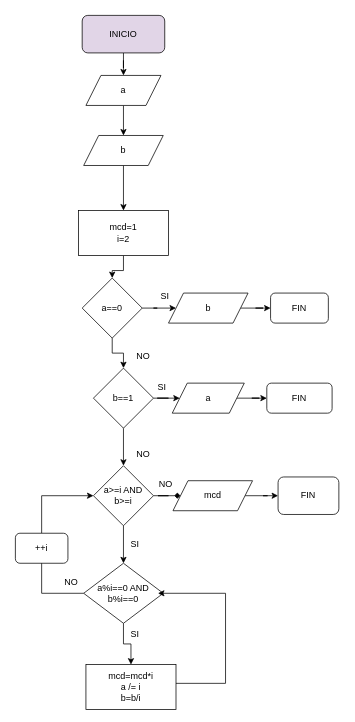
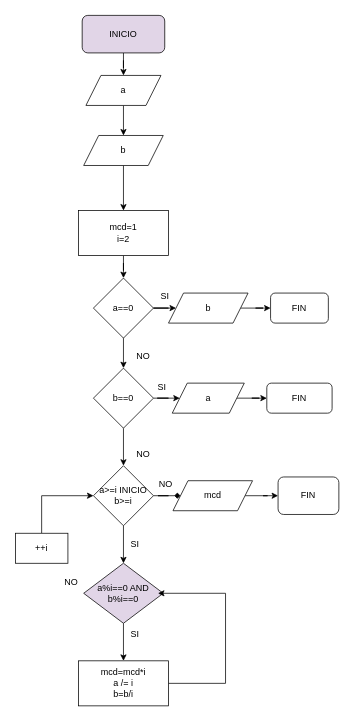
- <mxCell id="12" value="a==0" style="rhombus;whiteSpace=wrap;html=1;" vertex="1" parent="1"><mxGeometry x="109" y="370" width="80" height="80" as="geometry" /></mxCell>
+ <mxCell id="12" value="a==0" style="rhombus;whiteSpace=wrap;html=1;" vertex="1" parent="1"><mxGeometry x="124" y="370" width="80" height="80" as="geometry" /></mxCell>
- <mxCell id="18" value="b==1" style="rhombus;whiteSpace=wrap;html=1;" vertex="1" parent="1"><mxGeometry x="124" y="490" width="80" height="80" as="geometry" /></mxCell>
+ <mxCell id="18" value="b==0" style="rhombus;whiteSpace=wrap;html=1;" vertex="1" parent="1"><mxGeometry x="124" y="490" width="80" height="80" as="geometry" /></mxCell>
- <mxCell id="24" value="a&amp;gt;=i AND b&amp;gt;=i" style="rhombus;whiteSpace=wrap;html=1;" vertex="1" parent="1"><mxGeometry x="124" y="620" width="80" height="80" as="geometry" /></mxCell>
+ <mxCell id="24" value="a&amp;gt;=i INICIO b&amp;gt;=i" style="rhombus;whiteSpace=wrap;html=1;" vertex="1" parent="1"><mxGeometry x="124" y="620" width="80" height="80" as="geometry" /></mxCell>
- <mxCell id="33" value="++i" style="whiteSpace=wrap;html=1;rounded=1;" vertex="1" parent="1"><mxGeometry x="20" y="710" width="70" height="40" as="geometry" /></mxCell>
+ <mxCell id="33" value="++i" style="rounded=0;whiteSpace=wrap;html=1;" vertex="1" parent="1"><mxGeometry x="20" y="710" width="70" height="40" as="geometry" /></mxCell>
- <mxCell id="34" value="" style="endArrow=none;html=1;rounded=0;entryX=0.5;entryY=1;entryDx=0;entryDy=0;" edge="1" parent="1" source="29" target="33"><mxGeometry width="50" height="50" relative="1" as="geometry"><mxPoint x="55" y="790" as="sourcePoint" /><mxPoint x="70" y="780" as="targetPoint" /><Array as="points"><mxPoint x="55" y="790" /></Array></mxGeometry></mxCell>
- <mxCell id="29" value="a%i==0 AND b%i==0" style="rhombus;whiteSpace=wrap;html=1;" vertex="1" parent="1"><mxGeometry x="111" y="750" width="106" height="80" as="geometry" /></mxCell>
+ <mxCell id="29" value="a%i==0 AND b%i==0" style="rhombus;whiteSpace=wrap;html=1;fillColor=#e1d5e7;" vertex="1" parent="1"><mxGeometry x="111" y="750" width="106" height="80" as="geometry" /></mxCell>
- <mxCell id="31" value="mcd=mcd*i&lt;div&gt;a /= i&lt;/div&gt;&lt;div&gt;b=b/i&lt;/div&gt;" style="whiteSpace=wrap;html=1;" vertex="1" parent="1"><mxGeometry x="114" y="885" width="120" height="60" as="geometry" /></mxCell>
+ <mxCell id="31" value="mcd=mcd*i&lt;div&gt;a /= i&lt;/div&gt;&lt;div&gt;b=b/i&lt;/div&gt;" style="whiteSpace=wrap;html=1;" vertex="1" parent="1"><mxGeometry x="104" y="880" width="120" height="60" as="geometry" /></mxCell>
